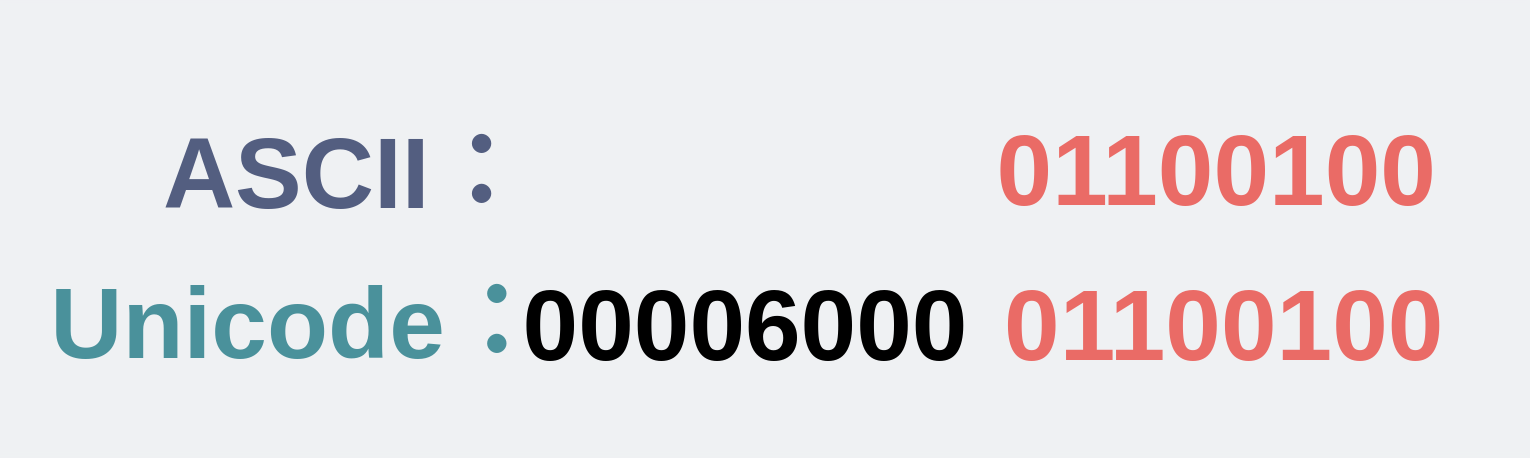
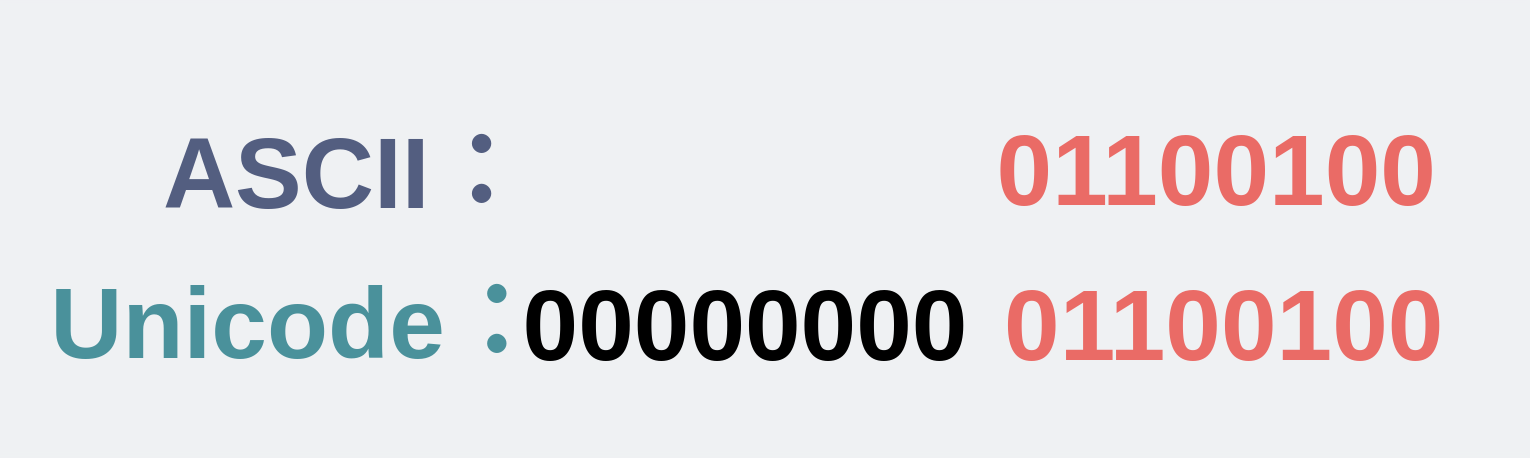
- <mxCell id="4" value="&lt;font style=&quot;font-size: 40px;&quot;&gt;00006000&lt;/font&gt;" style="text;html=1;strokeColor=none;fillColor=none;align=center;verticalAlign=middle;whiteSpace=wrap;rounded=0;fontSize=40;fontStyle=1;fontColor=#000000;" vertex="1" parent="1"><mxGeometry x="200" y="96" width="196" height="65" as="geometry" /></mxCell>
+ <mxCell id="4" value="&lt;font style=&quot;font-size: 40px;&quot;&gt;00000000&lt;/font&gt;" style="text;html=1;strokeColor=none;fillColor=none;align=center;verticalAlign=middle;whiteSpace=wrap;rounded=0;fontSize=40;fontStyle=1;fontColor=#000000;" vertex="1" parent="1"><mxGeometry x="200" y="96" width="196" height="65" as="geometry" /></mxCell>
